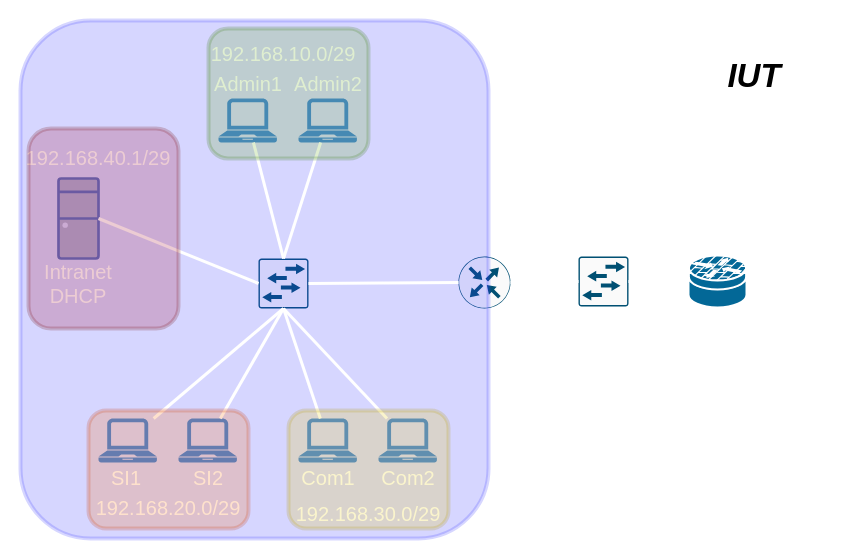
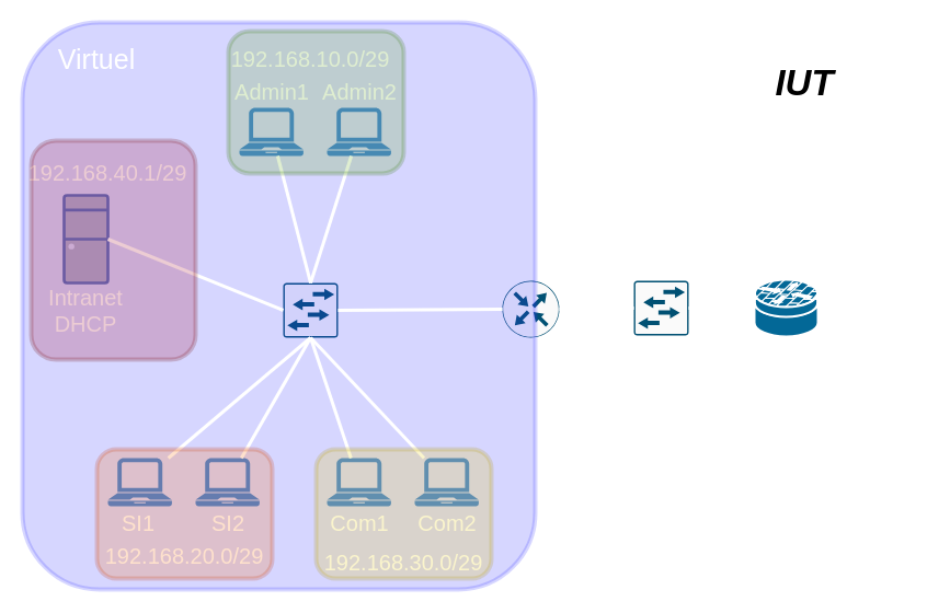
+ <mxCell id="38" value="&lt;font style=&quot;font-size: 25px&quot;&gt;Virtuel&lt;/font&gt;" style="text;html=1;strokeColor=none;fillColor=none;align=center;verticalAlign=middle;whiteSpace=wrap;rounded=0;fontSize=20;fontColor=#FFFFFF;opacity=20;" vertex="1" parent="1"><mxGeometry x="48" y="38" width="80" height="30" as="geometry" /></mxCell>
- <mxCell id="15" value="&lt;font color=&quot;#000000&quot; size=&quot;1&quot;&gt;&lt;b&gt;&lt;i style=&quot;font-size: 33px&quot;&gt;IUT&lt;/i&gt;&lt;/b&gt;&lt;/font&gt;" style="text;html=1;align=center;verticalAlign=middle;whiteSpace=wrap;rounded=0;strokeWidth=0;" vertex="1" parent="1"><mxGeometry x="713" y="52" width="82" height="46" as="geometry" /></mxCell>
+ <mxCell id="15" value="&lt;font color=&quot;#000000&quot; size=&quot;1&quot;&gt;&lt;b&gt;&lt;i style=&quot;font-size: 33px&quot;&gt;IUT&lt;/i&gt;&lt;/b&gt;&lt;/font&gt;" style="text;html=1;align=center;verticalAlign=middle;whiteSpace=wrap;rounded=0;strokeWidth=0;" vertex="1" parent="1"><mxGeometry x="693" y="52" width="82" height="46" as="geometry" /></mxCell>
